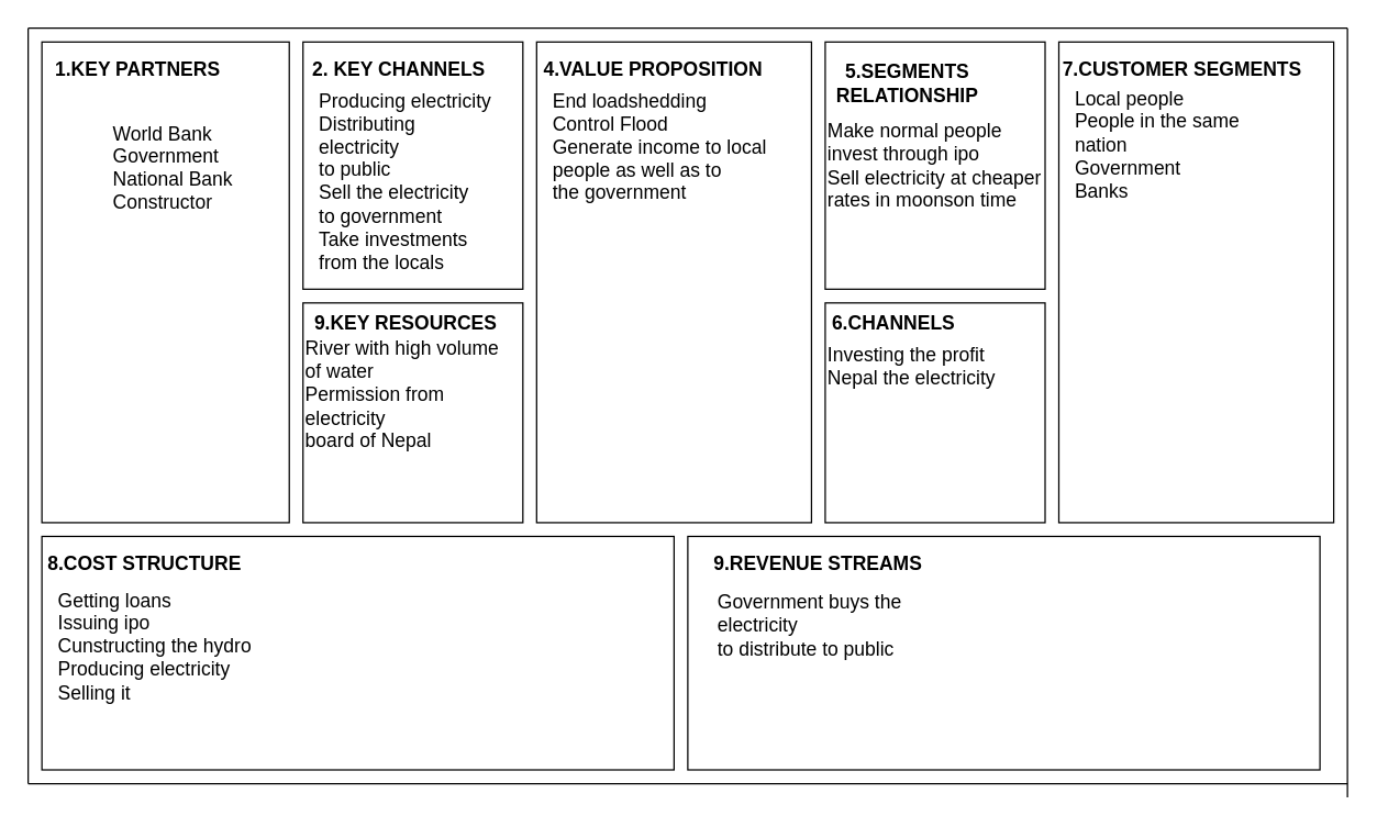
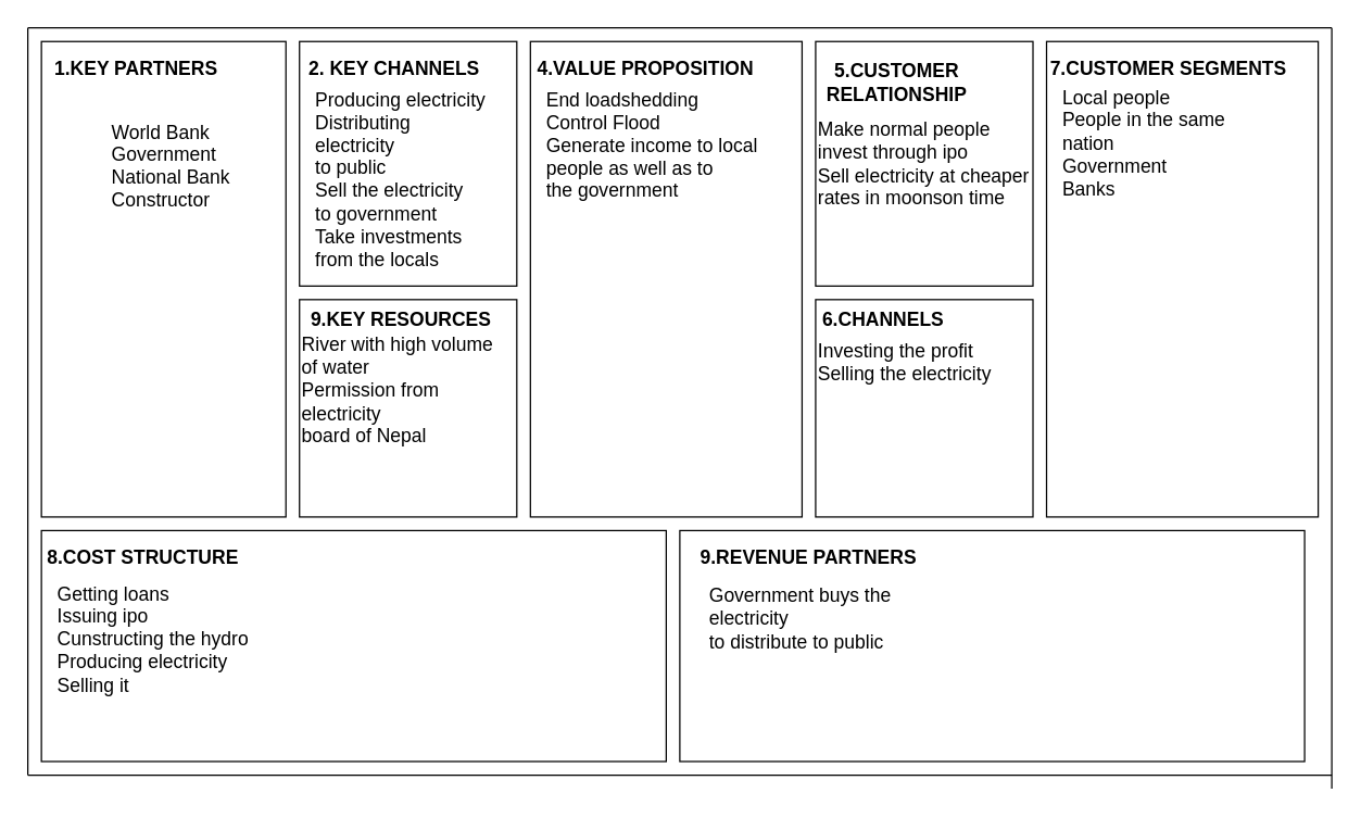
- <mxCell id="19" value="5.SEGMENTS RELATIONSHIP" style="text;html=1;strokeColor=none;fillColor=none;align=center;verticalAlign=middle;whiteSpace=wrap;rounded=0;fontSize=14;fontStyle=1" vertex="1" parent="1"><mxGeometry x="590" y="50" width="140" height="20" as="geometry" /></mxCell>
+ <mxCell id="19" value="5.CUSTOMER RELATIONSHIP" style="text;html=1;strokeColor=none;fillColor=none;align=center;verticalAlign=middle;whiteSpace=wrap;rounded=0;fontSize=14;fontStyle=1" vertex="1" parent="1"><mxGeometry x="590" y="50" width="140" height="20" as="geometry" /></mxCell>
- <mxCell id="28" value="&lt;div&gt;Investing the profit&lt;/div&gt;&lt;div&gt;Nepal the electricity&lt;/div&gt;&lt;div&gt;&lt;br&gt;&lt;/div&gt;" style="text;html=1;strokeColor=none;fillColor=none;align=left;verticalAlign=middle;whiteSpace=wrap;rounded=0;fontSize=14;" vertex="1" parent="1"><mxGeometry x="600" y="220" width="140" height="110" as="geometry" /></mxCell>
+ <mxCell id="28" value="&lt;div&gt;Investing the profit&lt;/div&gt;&lt;div&gt;Selling the electricity&lt;/div&gt;&lt;div&gt;&lt;br&gt;&lt;/div&gt;" style="text;html=1;strokeColor=none;fillColor=none;align=left;verticalAlign=middle;whiteSpace=wrap;rounded=0;fontSize=14;" vertex="1" parent="1"><mxGeometry x="600" y="220" width="140" height="110" as="geometry" /></mxCell>
- <mxCell id="23" value="9.REVENUE STREAMS" style="text;html=1;strokeColor=none;fillColor=none;align=center;verticalAlign=middle;whiteSpace=wrap;rounded=0;fontSize=14;fontStyle=1" vertex="1" parent="1"><mxGeometry x="510" y="400" width="170" height="20" as="geometry" /></mxCell>
+ <mxCell id="23" value="9.REVENUE PARTNERS" style="text;html=1;strokeColor=none;fillColor=none;align=center;verticalAlign=middle;whiteSpace=wrap;rounded=0;fontSize=14;fontStyle=1" vertex="1" parent="1"><mxGeometry x="510" y="400" width="170" height="20" as="geometry" /></mxCell>
